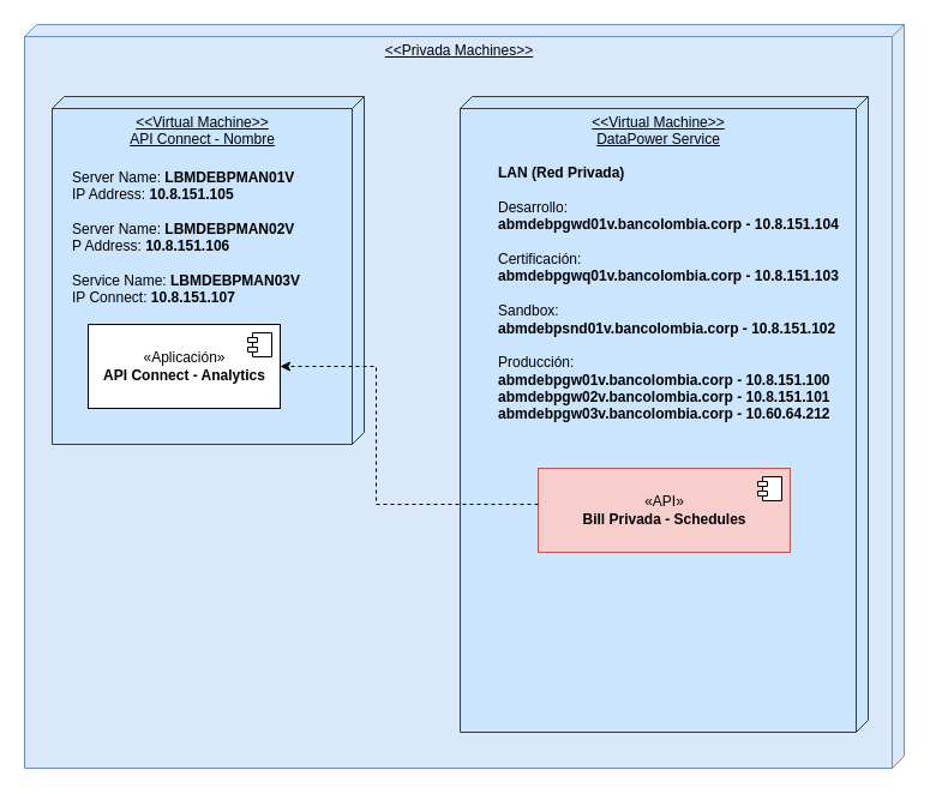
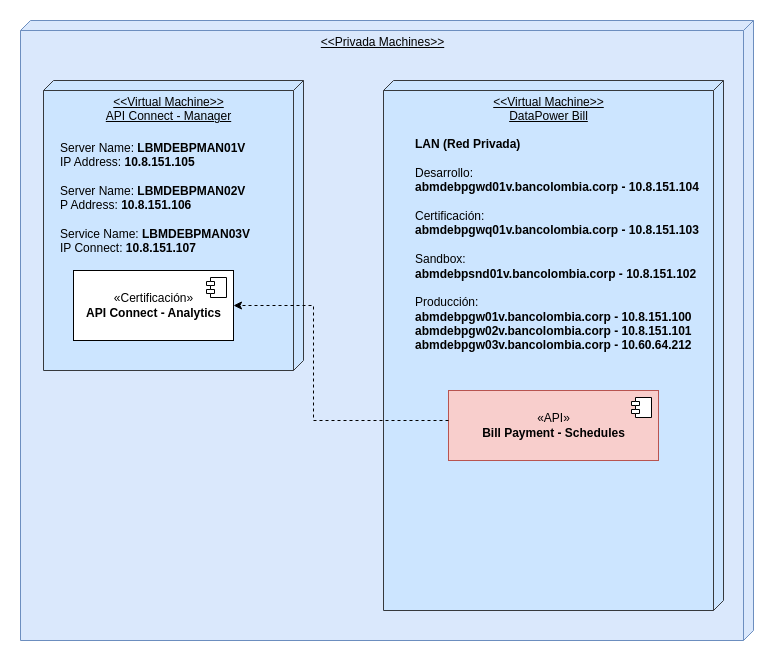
- <mxCell id="3" value="&amp;lt;&amp;lt;Virtual Machine&amp;gt;&amp;gt;&lt;br&gt;API Connect - Nombre" style="verticalAlign=top;align=center;spacingTop=8;spacingLeft=2;spacingRight=12;shape=cube;size=10;direction=south;fontStyle=4;html=1;fillColor=#cce5ff;strokeColor=#36393d;" parent="1" vertex="1"><mxGeometry x="43" y="80" width="260" height="290" as="geometry" /></mxCell>
+ <mxCell id="3" value="&amp;lt;&amp;lt;Virtual Machine&amp;gt;&amp;gt;&lt;br&gt;API Connect - Manager" style="verticalAlign=top;align=center;spacingTop=8;spacingLeft=2;spacingRight=12;shape=cube;size=10;direction=south;fontStyle=4;html=1;fillColor=#cce5ff;strokeColor=#36393d;" parent="1" vertex="1"><mxGeometry x="43" y="80" width="260" height="290" as="geometry" /></mxCell>
- <mxCell id="8" value="&amp;lt;&amp;lt;Virtual Machine&amp;gt;&amp;gt;&lt;br&gt;DataPower Service" style="verticalAlign=top;align=center;spacingTop=8;spacingLeft=2;spacingRight=12;shape=cube;size=10;direction=south;fontStyle=4;html=1;fillColor=#cce5ff;strokeColor=#36393d;" parent="1" vertex="1"><mxGeometry x="383" y="80" width="340" height="530" as="geometry" /></mxCell>
+ <mxCell id="8" value="&amp;lt;&amp;lt;Virtual Machine&amp;gt;&amp;gt;&lt;br&gt;DataPower Bill" style="verticalAlign=top;align=center;spacingTop=8;spacingLeft=2;spacingRight=12;shape=cube;size=10;direction=south;fontStyle=4;html=1;fillColor=#cce5ff;strokeColor=#36393d;" parent="1" vertex="1"><mxGeometry x="383" y="80" width="340" height="530" as="geometry" /></mxCell>
- <mxCell id="4" value="«Aplicación»&lt;br&gt;&lt;b&gt;API Connect - Analytics&lt;/b&gt;" style="html=1;dropTarget=0;" parent="1" vertex="1"><mxGeometry x="73" y="270" width="160" height="70" as="geometry" /></mxCell>
+ <mxCell id="4" value="«Certificación»&lt;br&gt;&lt;b&gt;API Connect - Analytics&lt;/b&gt;" style="html=1;dropTarget=0;" parent="1" vertex="1"><mxGeometry x="73" y="270" width="160" height="70" as="geometry" /></mxCell>
- <mxCell id="9" value="«API»&lt;br&gt;&lt;b&gt;Bill Privada - Schedules&lt;/b&gt;" style="html=1;dropTarget=0;fillColor=#f8cecc;strokeColor=#b85450;" parent="1" vertex="1"><mxGeometry x="448" y="390" width="210" height="70" as="geometry" /></mxCell>
+ <mxCell id="9" value="«API»&lt;br&gt;&lt;b&gt;Bill Payment - Schedules&lt;/b&gt;" style="html=1;dropTarget=0;fillColor=#f8cecc;strokeColor=#b85450;" parent="1" vertex="1"><mxGeometry x="448" y="390" width="210" height="70" as="geometry" /></mxCell>
